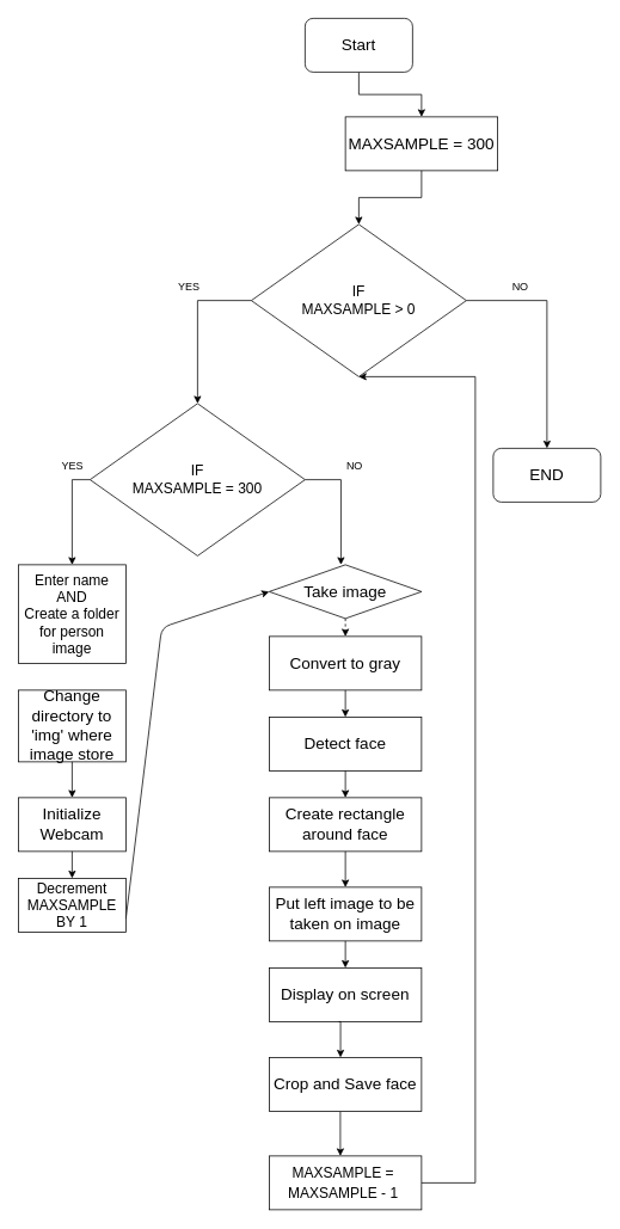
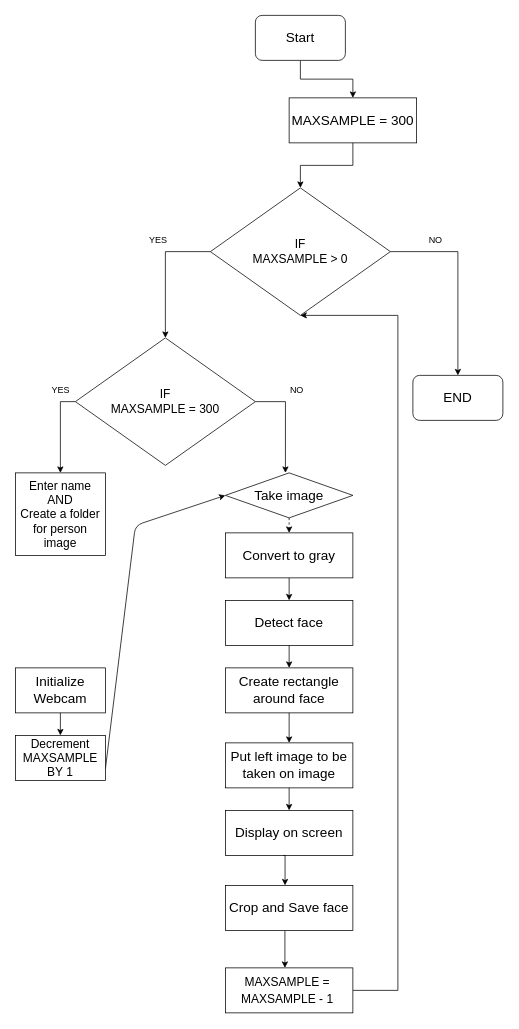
- <mxCell id="38" value="&lt;font style=&quot;font-size: 18px&quot;&gt;Change directory to 'img' where image store&lt;/font&gt;" style="rounded=0;whiteSpace=wrap;html=1;" vertex="1" parent="1"><mxGeometry x="20" y="770" width="120" height="80" as="geometry" /></mxCell>
- <mxCell id="39" style="edgeStyle=orthogonalEdgeStyle;rounded=0;orthogonalLoop=1;jettySize=auto;html=1;exitX=0.5;exitY=1;exitDx=0;exitDy=0;" edge="1" parent="1" source="38" target="17"><mxGeometry relative="1" as="geometry"><mxPoint x="80" y="970" as="targetPoint" /><mxPoint x="70" y="850" as="sourcePoint" /></mxGeometry></mxCell>
